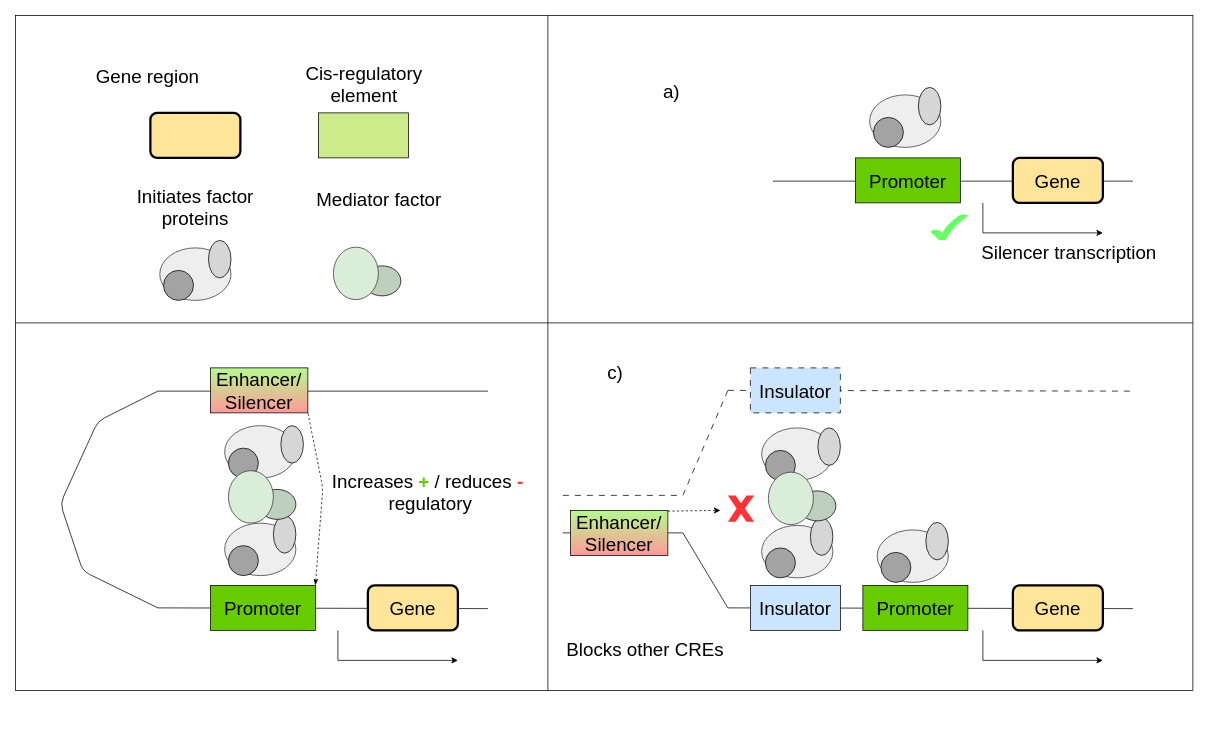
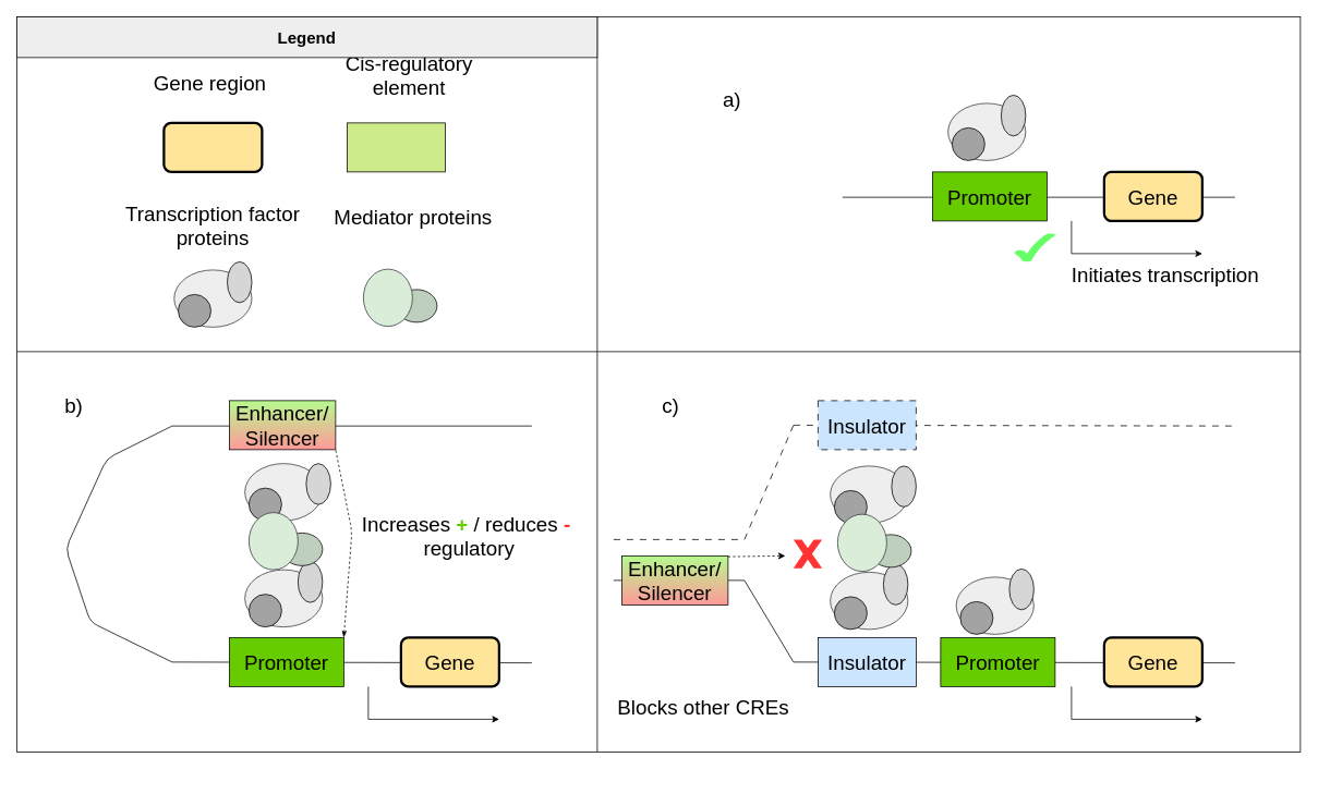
+ <mxCell id="64" value="&lt;b&gt;&lt;font style=&quot;font-size: 20px;&quot;&gt;Legend&lt;/font&gt;&lt;/b&gt;" style="text;html=1;align=center;verticalAlign=middle;whiteSpace=wrap;rounded=0;strokeColor=#000000;fillColor=#eeeeee;" vertex="1" parent="1"><mxGeometry x="20" y="20" width="710" height="50" as="geometry" /></mxCell>
- <mxCell id="52" value="Gene region&amp;nbsp;" style="text;html=1;align=center;verticalAlign=middle;whiteSpace=wrap;rounded=0;fontSize=25;" vertex="1" parent="1"><mxGeometry x="110" y="86" width="180" height="30" as="geometry" /></mxCell>
+ <mxCell id="52" value="Gene region&amp;nbsp;" style="text;html=1;align=center;verticalAlign=middle;whiteSpace=wrap;rounded=0;fontSize=25;" vertex="1" parent="1"><mxGeometry x="170" y="86" width="180" height="30" as="geometry" /></mxCell>
- <mxCell id="54" value="Cis-regulatory element" style="text;html=1;align=center;verticalAlign=middle;whiteSpace=wrap;rounded=0;fontSize=25;" vertex="1" parent="1"><mxGeometry x="370" y="96" width="230" height="30" as="geometry" /></mxCell>
+ <mxCell id="54" value="Cis-regulatory element" style="text;html=1;align=center;verticalAlign=middle;whiteSpace=wrap;rounded=0;fontSize=25;" vertex="1" parent="1"><mxGeometry x="385" y="76" width="230" height="30" as="geometry" /></mxCell>
- <mxCell id="59" value="Mediator factor" style="text;html=1;align=center;verticalAlign=middle;whiteSpace=wrap;rounded=0;fontSize=25;" vertex="1" parent="1"><mxGeometry x="390" y="250" width="230" height="30" as="geometry" /></mxCell>
+ <mxCell id="59" value="Mediator proteins" style="text;html=1;align=center;verticalAlign=middle;whiteSpace=wrap;rounded=0;fontSize=25;" vertex="1" parent="1"><mxGeometry x="390" y="250" width="230" height="30" as="geometry" /></mxCell>
- <mxCell id="58" value="Initiates factor proteins" style="text;html=1;align=center;verticalAlign=middle;whiteSpace=wrap;rounded=0;fontSize=25;" vertex="1" parent="1"><mxGeometry x="145" y="260" width="230" height="30" as="geometry" /></mxCell>
+ <mxCell id="58" value="Transcription factor proteins" style="text;html=1;align=center;verticalAlign=middle;whiteSpace=wrap;rounded=0;fontSize=25;" vertex="1" parent="1"><mxGeometry x="145" y="260" width="230" height="30" as="geometry" /></mxCell>
- <mxCell id="8" value="Silencer transcription" style="text;html=1;align=center;verticalAlign=middle;whiteSpace=wrap;rounded=0;fontSize=25;" parent="1" vertex="1"><mxGeometry x="1300" y="320" width="250" height="30" as="geometry" /></mxCell>
+ <mxCell id="8" value="Initiates transcription" style="text;html=1;align=center;verticalAlign=middle;whiteSpace=wrap;rounded=0;fontSize=25;" parent="1" vertex="1"><mxGeometry x="1300" y="320" width="250" height="30" as="geometry" /></mxCell>
+ <mxCell id="67" value="b)" style="text;html=1;align=center;verticalAlign=middle;whiteSpace=wrap;rounded=0;fontSize=25;" vertex="1" parent="1"><mxGeometry x="60" y="480" width="60" height="30" as="geometry" /></mxCell>
